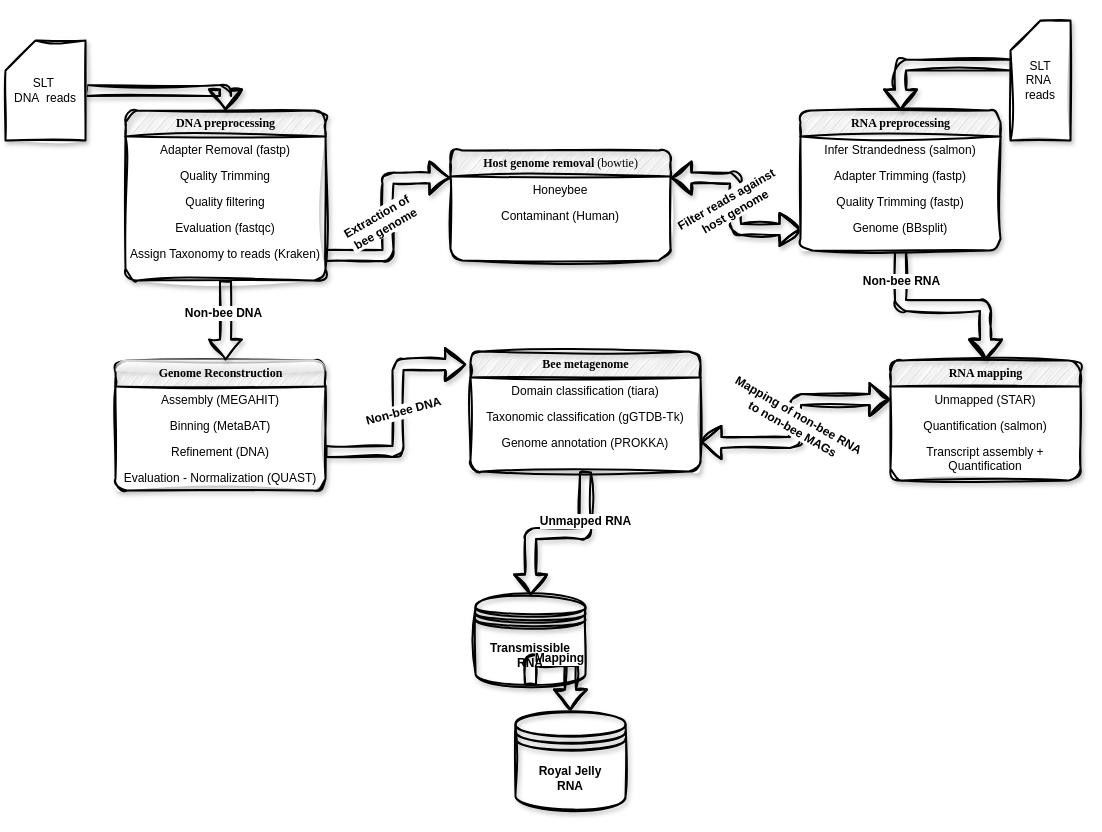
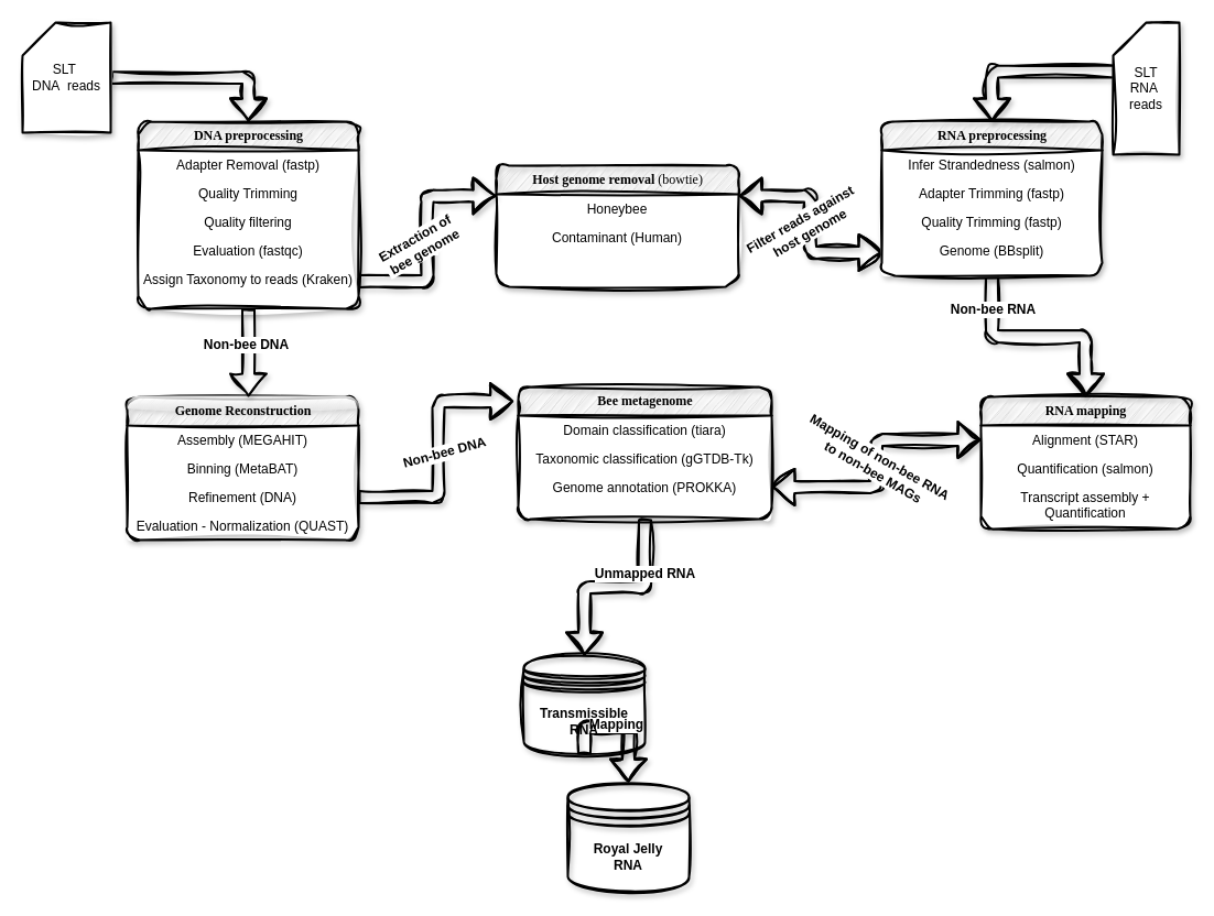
- <mxCell id="31" value="&lt;div&gt;SLT&amp;nbsp;&lt;/div&gt;&lt;div&gt;DNA&amp;nbsp; reads&lt;/div&gt;" style="shape=card;whiteSpace=wrap;html=1;sketch=1;curveFitting=1;jiggle=2;shadow=1;strokeWidth=2;" parent="1" vertex="1"><mxGeometry x="5" y="40" width="80" height="100" as="geometry" /></mxCell>
+ <mxCell id="31" value="&lt;div&gt;SLT&amp;nbsp;&lt;/div&gt;&lt;div&gt;DNA&amp;nbsp; reads&lt;/div&gt;" style="shape=card;whiteSpace=wrap;html=1;sketch=1;curveFitting=1;jiggle=2;shadow=1;strokeWidth=2;" parent="1" vertex="1"><mxGeometry x="20" y="20" width="80" height="100" as="geometry" /></mxCell>
- <mxCell id="33" value="Unmapped (STAR)" style="text;html=1;strokeColor=none;fillColor=none;spacingLeft=4;spacingRight=4;whiteSpace=wrap;overflow=hidden;rotatable=0;points=[[0,0.5],[1,0.5]];portConstraint=eastwest;align=center;" parent="32" vertex="1"><mxGeometry y="26" width="190" height="26" as="geometry" /></mxCell>
+ <mxCell id="33" value="Alignment (STAR)" style="text;html=1;strokeColor=none;fillColor=none;spacingLeft=4;spacingRight=4;whiteSpace=wrap;overflow=hidden;rotatable=0;points=[[0,0.5],[1,0.5]];portConstraint=eastwest;align=center;" parent="32" vertex="1"><mxGeometry y="26" width="190" height="26" as="geometry" /></mxCell>
